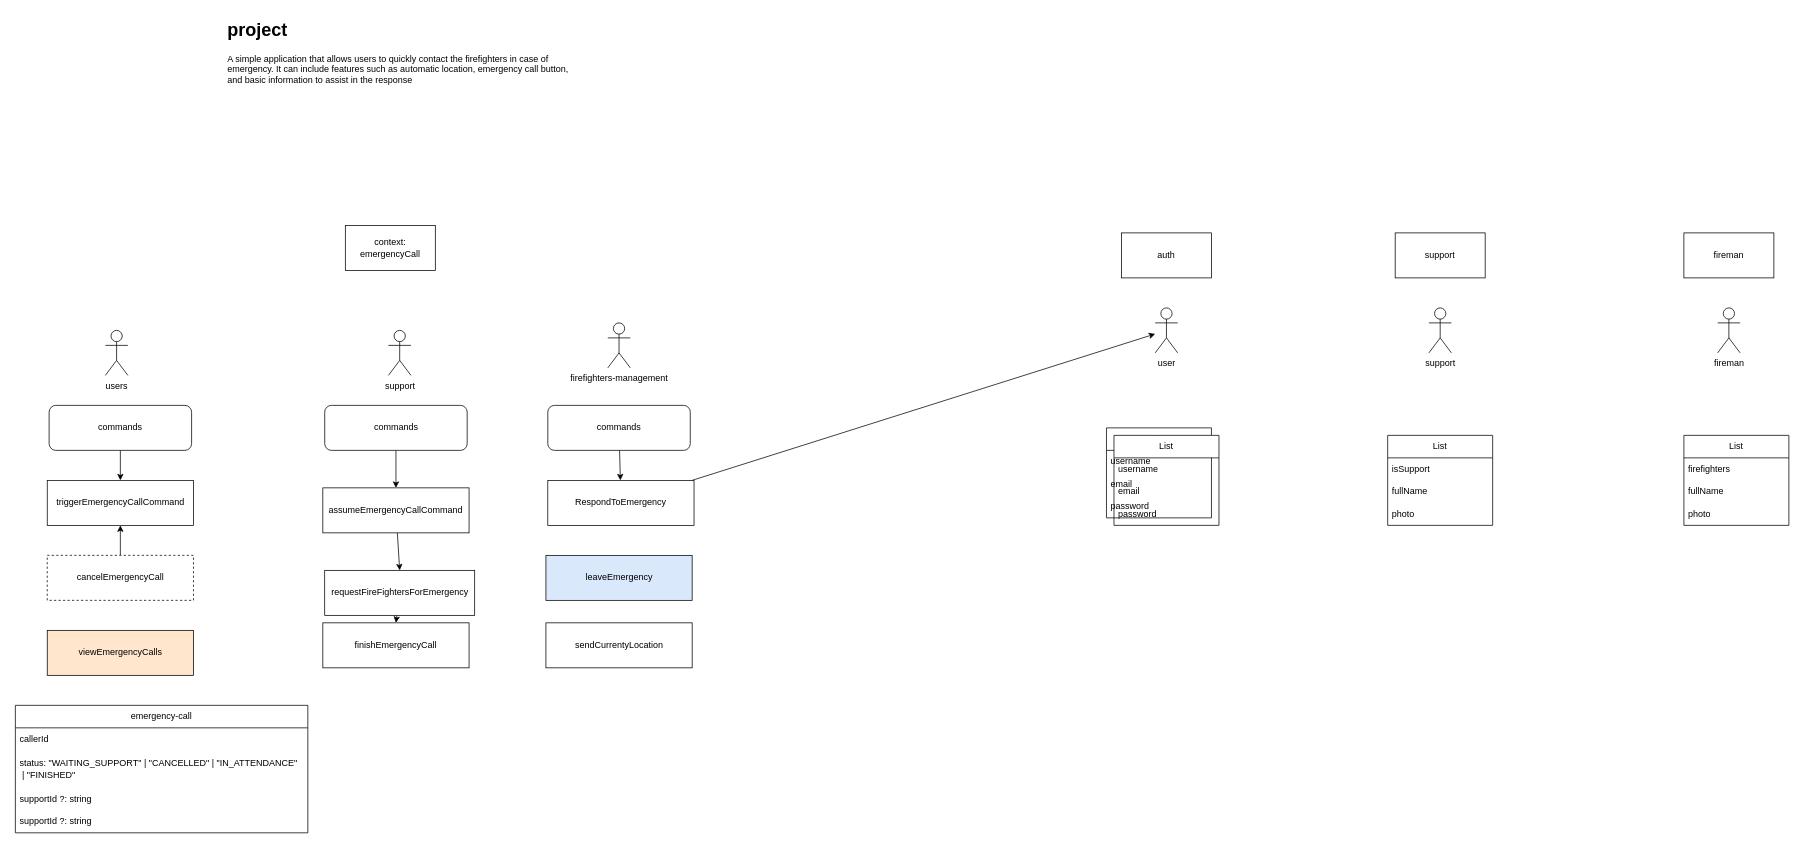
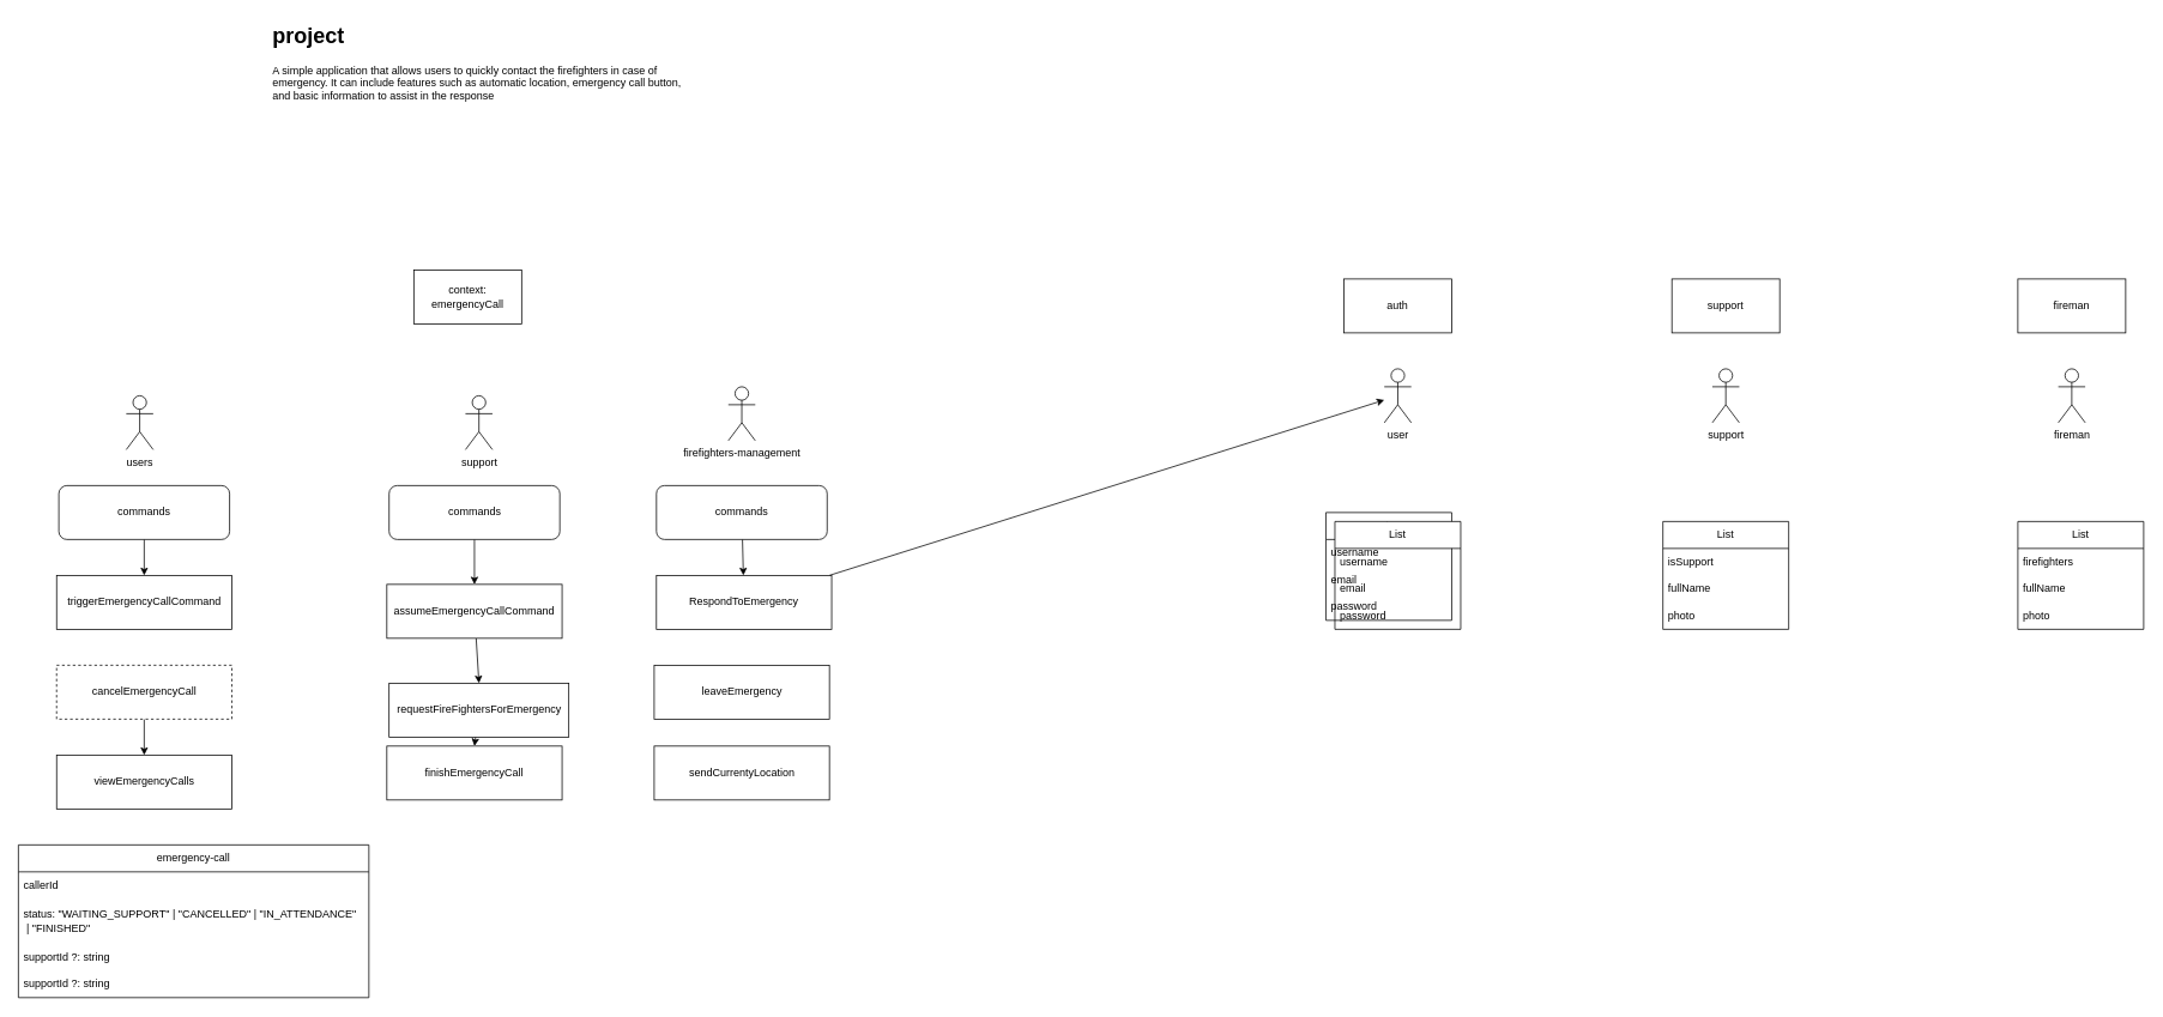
- <mxCell id="9" style="edgeStyle=none;html=1;" parent="1" source="10" target="6" edge="1"><mxGeometry relative="1" as="geometry" /></mxCell>
+ <mxCell id="9" style="edgeStyle=none;html=1;" parent="1" source="10" target="11" edge="1"><mxGeometry relative="1" as="geometry" /></mxCell>
- <mxCell id="24" value="leaveEmergency" style="rounded=0;whiteSpace=wrap;html=1;fillColor=#dae8fc;" parent="1" vertex="1"><mxGeometry x="727.5" y="740" width="195" height="60" as="geometry" /></mxCell>
+ <mxCell id="24" value="leaveEmergency" style="rounded=0;whiteSpace=wrap;html=1;" parent="1" vertex="1"><mxGeometry x="727.5" y="740" width="195" height="60" as="geometry" /></mxCell>
- <mxCell id="11" value="viewEmergencyCalls" style="rounded=0;whiteSpace=wrap;html=1;fillColor=#ffe6cc;" parent="1" vertex="1"><mxGeometry x="62.5" y="840" width="195" height="60" as="geometry" /></mxCell>
+ <mxCell id="11" value="viewEmergencyCalls" style="rounded=0;whiteSpace=wrap;html=1;" parent="1" vertex="1"><mxGeometry x="62.5" y="840" width="195" height="60" as="geometry" /></mxCell>
